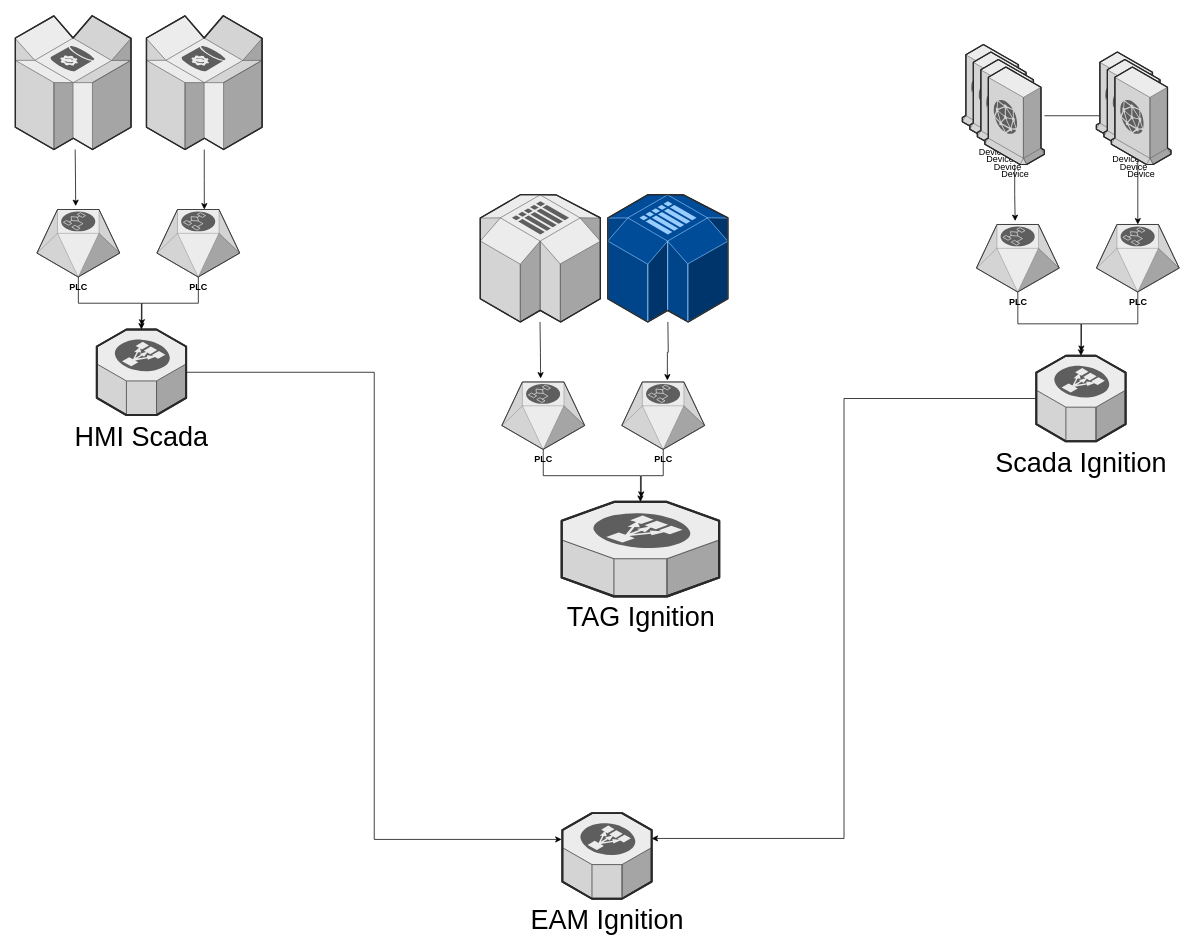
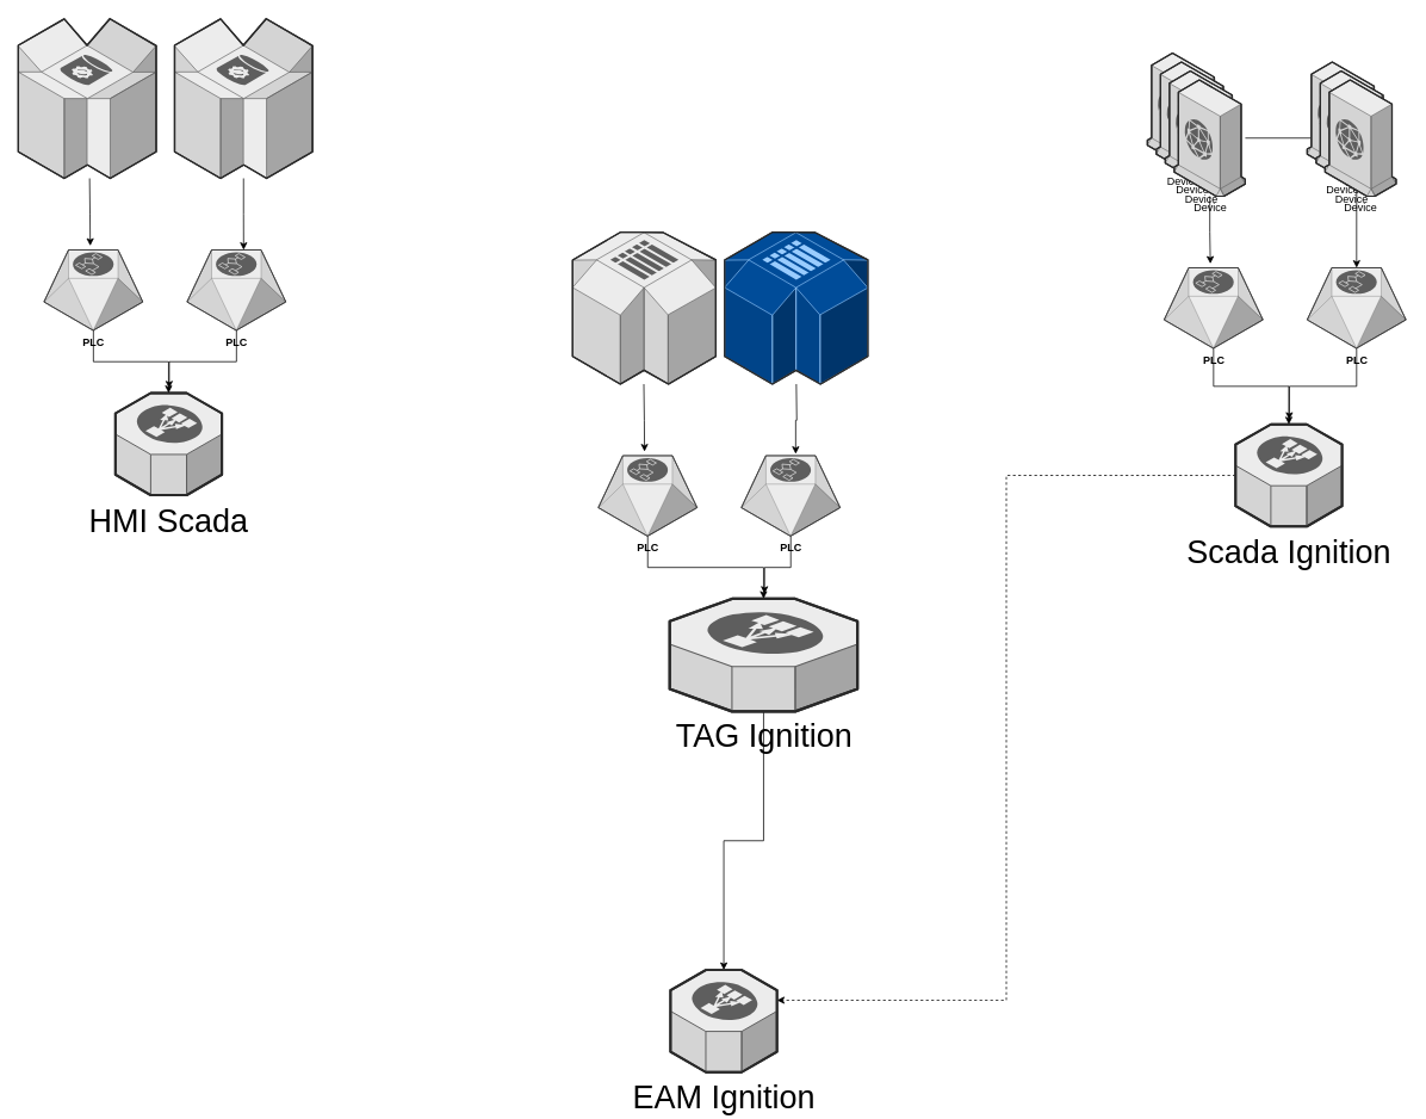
- <mxCell id="12" style="edgeStyle=orthogonalEdgeStyle;rounded=0;orthogonalLoop=1;jettySize=auto;html=1;entryX=0.999;entryY=0.296;entryDx=0;entryDy=0;entryPerimeter=0;" edge="1" parent="1" source="13" target="34"><mxGeometry relative="1" as="geometry" /></mxCell>
+ <mxCell id="12" style="edgeStyle=orthogonalEdgeStyle;rounded=0;orthogonalLoop=1;jettySize=auto;html=1;entryX=0.999;entryY=0.296;entryDx=0;entryDy=0;entryPerimeter=0;dashed=1;" edge="1" parent="1" source="13" target="34"><mxGeometry relative="1" as="geometry" /></mxCell>
- <mxCell id="27" style="edgeStyle=orthogonalEdgeStyle;rounded=0;orthogonalLoop=1;jettySize=auto;html=1;entryX=-0.008;entryY=0.307;entryDx=0;entryDy=0;entryPerimeter=0;" edge="1" parent="1" source="28" target="34"><mxGeometry relative="1" as="geometry" /></mxCell>
+ <mxCell id="3" style="edgeStyle=orthogonalEdgeStyle;rounded=0;orthogonalLoop=1;jettySize=auto;html=1;" edge="1" parent="1" source="4" target="34"><mxGeometry relative="1" as="geometry" /></mxCell>
